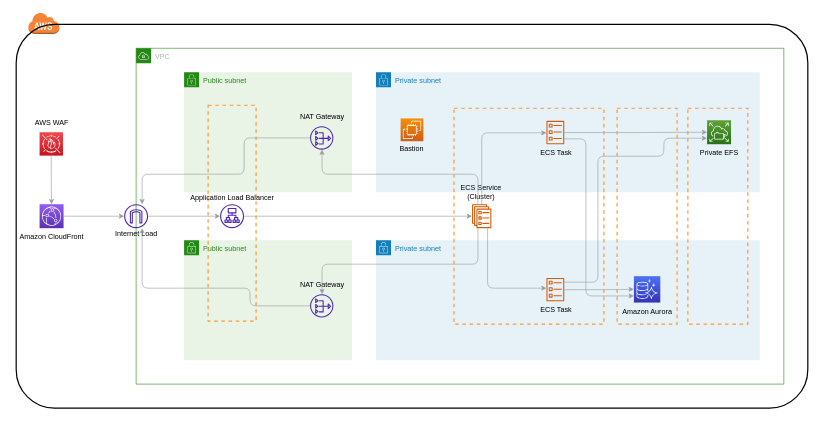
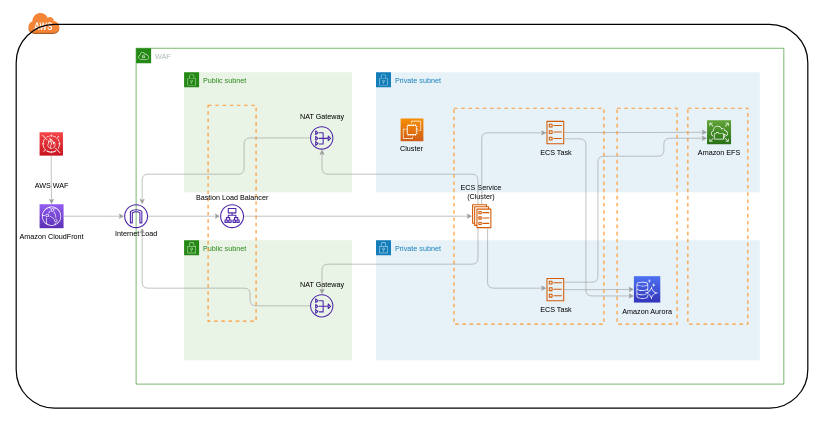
- <mxCell id="2" value="VPC" style="points=[[0,0],[0.25,0],[0.5,0],[0.75,0],[1,0],[1,0.25],[1,0.5],[1,0.75],[1,1],[0.75,1],[0.5,1],[0.25,1],[0,1],[0,0.75],[0,0.5],[0,0.25]];outlineConnect=0;gradientColor=none;html=1;whiteSpace=wrap;fontSize=12;fontStyle=0;container=1;pointerEvents=0;collapsible=0;recursiveResize=0;shape=mxgraph.aws4.group;grIcon=mxgraph.aws4.group_vpc;strokeColor=#248814;fillColor=none;verticalAlign=top;align=left;spacingLeft=30;fontColor=#AAB7B8;dashed=0;" parent="1" vertex="1"><mxGeometry x="226" y="80" width="1080" height="560" as="geometry" /></mxCell>
+ <mxCell id="2" value="WAF" style="points=[[0,0],[0.25,0],[0.5,0],[0.75,0],[1,0],[1,0.25],[1,0.5],[1,0.75],[1,1],[0.75,1],[0.5,1],[0.25,1],[0,1],[0,0.75],[0,0.5],[0,0.25]];outlineConnect=0;gradientColor=none;html=1;whiteSpace=wrap;fontSize=12;fontStyle=0;container=1;pointerEvents=0;collapsible=0;recursiveResize=0;shape=mxgraph.aws4.group;grIcon=mxgraph.aws4.group_vpc;strokeColor=#248814;fillColor=none;verticalAlign=top;align=left;spacingLeft=30;fontColor=#AAB7B8;dashed=0;" parent="1" vertex="1"><mxGeometry x="226" y="80" width="1080" height="560" as="geometry" /></mxCell>
- <mxCell id="47" value="&lt;font color=&quot;#000000&quot;&gt;AWS WAF&lt;/font&gt;" style="text;html=1;align=center;verticalAlign=middle;resizable=0;points=[];autosize=1;strokeColor=none;fillColor=none;" parent="1" vertex="1"><mxGeometry x="45" y="190" width="80" height="30" as="geometry" /></mxCell>
+ <mxCell id="47" value="&lt;font color=&quot;#000000&quot;&gt;AWS WAF&lt;/font&gt;" style="text;html=1;align=center;verticalAlign=middle;resizable=0;points=[];autosize=1;strokeColor=none;fillColor=none;" parent="1" vertex="1"><mxGeometry x="45" y="295" width="80" height="30" as="geometry" /></mxCell>
- <mxCell id="17" value="&lt;font color=&quot;#000000&quot;&gt;Bastion&lt;br&gt;&lt;/font&gt;" style="text;html=1;align=center;verticalAlign=middle;resizable=0;points=[];autosize=1;strokeColor=none;fillColor=none;" parent="11" vertex="1"><mxGeometry x="29" y="113" width="60" height="30" as="geometry" /></mxCell>
+ <mxCell id="17" value="&lt;font color=&quot;#000000&quot;&gt;Cluster&lt;br&gt;&lt;/font&gt;" style="text;html=1;align=center;verticalAlign=middle;resizable=0;points=[];autosize=1;strokeColor=none;fillColor=none;" parent="11" vertex="1"><mxGeometry x="29" y="113" width="60" height="30" as="geometry" /></mxCell>
- <mxCell id="12" value="&lt;font color=&quot;#000000&quot;&gt;Private EFS&lt;/font&gt;" style="text;html=1;align=center;verticalAlign=middle;resizable=0;points=[];autosize=1;strokeColor=none;fillColor=none;" parent="11" vertex="1"><mxGeometry x="527" y="120" width="90" height="30" as="geometry" /></mxCell>
+ <mxCell id="12" value="&lt;font color=&quot;#000000&quot;&gt;Amazon EFS&lt;/font&gt;" style="text;html=1;align=center;verticalAlign=middle;resizable=0;points=[];autosize=1;strokeColor=none;fillColor=none;" parent="11" vertex="1"><mxGeometry x="527" y="120" width="90" height="30" as="geometry" /></mxCell>
- <mxCell id="29" value="&lt;font color=&quot;#000000&quot;&gt;Application Load Balancer&lt;/font&gt;" style="text;html=1;align=center;verticalAlign=middle;resizable=0;points=[];autosize=1;strokeColor=none;fillColor=none;" parent="2" vertex="1"><mxGeometry x="80" y="235" width="160" height="30" as="geometry" /></mxCell>
+ <mxCell id="29" value="&lt;font color=&quot;#000000&quot;&gt;Bastion Load Balancer&lt;/font&gt;" style="text;html=1;align=center;verticalAlign=middle;resizable=0;points=[];autosize=1;strokeColor=none;fillColor=none;" parent="2" vertex="1"><mxGeometry x="80" y="235" width="160" height="30" as="geometry" /></mxCell>
